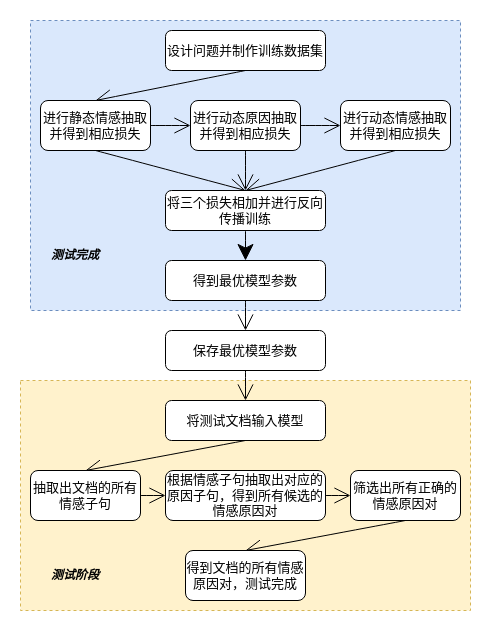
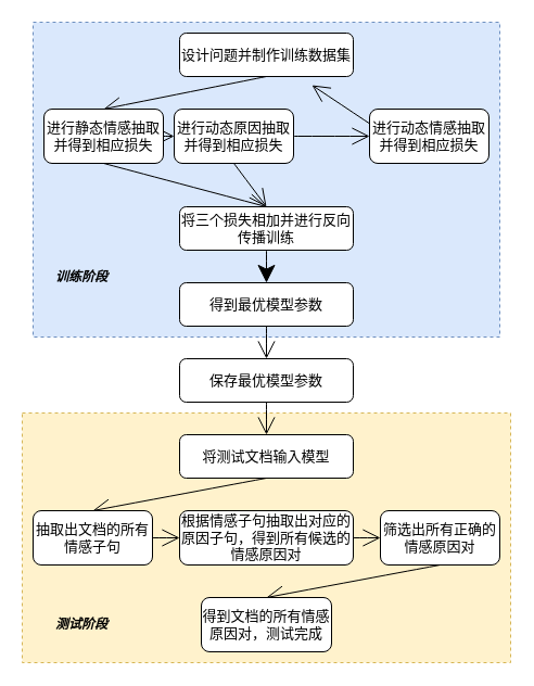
- <mxCell id="11" value="&lt;font style=&quot;font-size: 13px&quot;&gt;进行动态原因抽取并得到相应损失&lt;/font&gt;" style="rounded=1;whiteSpace=wrap;html=1;hachureGap=4;pointerEvents=0;" vertex="1" parent="1"><mxGeometry x="190" y="100" width="110" height="50" as="geometry" /></mxCell>
+ <mxCell id="11" value="&lt;font style=&quot;font-size: 13px&quot;&gt;进行动态原因抽取并得到相应损失&lt;/font&gt;" style="rounded=1;whiteSpace=wrap;html=1;hachureGap=4;pointerEvents=0;" vertex="1" parent="1"><mxGeometry x="160" y="100" width="110" height="50" as="geometry" /></mxCell>
- <mxCell id="12" style="edgeStyle=none;curved=1;rounded=0;orthogonalLoop=1;jettySize=auto;html=1;entryX=0.5;entryY=0;entryDx=0;entryDy=0;endArrow=open;startSize=14;endSize=14;sourcePerimeterSpacing=8;targetPerimeterSpacing=8;exitX=0.5;exitY=1;exitDx=0;exitDy=0;" edge="1" parent="1" source="13" target="15"><mxGeometry relative="1" as="geometry" /></mxCell>
+ <mxCell id="12" style="edgeStyle=none;curved=1;rounded=0;orthogonalLoop=1;jettySize=auto;html=1;endArrow=open;startSize=14;endSize=14;sourcePerimeterSpacing=8;targetPerimeterSpacing=8;exitX=0.5;exitY=1;exitDx=0;exitDy=0;" edge="1" parent="1" source="13" target="5"><mxGeometry relative="1" as="geometry" /></mxCell>
- <mxCell id="29" value="&lt;b&gt;&lt;i&gt;测试完成&lt;/i&gt;&lt;/b&gt;" style="text;html=1;strokeColor=none;fillColor=none;align=center;verticalAlign=middle;whiteSpace=wrap;rounded=0;dashed=1;hachureGap=4;pointerEvents=0;" vertex="1" parent="1"><mxGeometry x="40" y="240" width="70" height="30" as="geometry" /></mxCell>
+ <mxCell id="29" value="&lt;b&gt;&lt;i&gt;训练阶段&lt;/i&gt;&lt;/b&gt;" style="text;html=1;strokeColor=none;fillColor=none;align=center;verticalAlign=middle;whiteSpace=wrap;rounded=0;dashed=1;hachureGap=4;pointerEvents=0;" vertex="1" parent="1"><mxGeometry x="40" y="240" width="70" height="30" as="geometry" /></mxCell>
